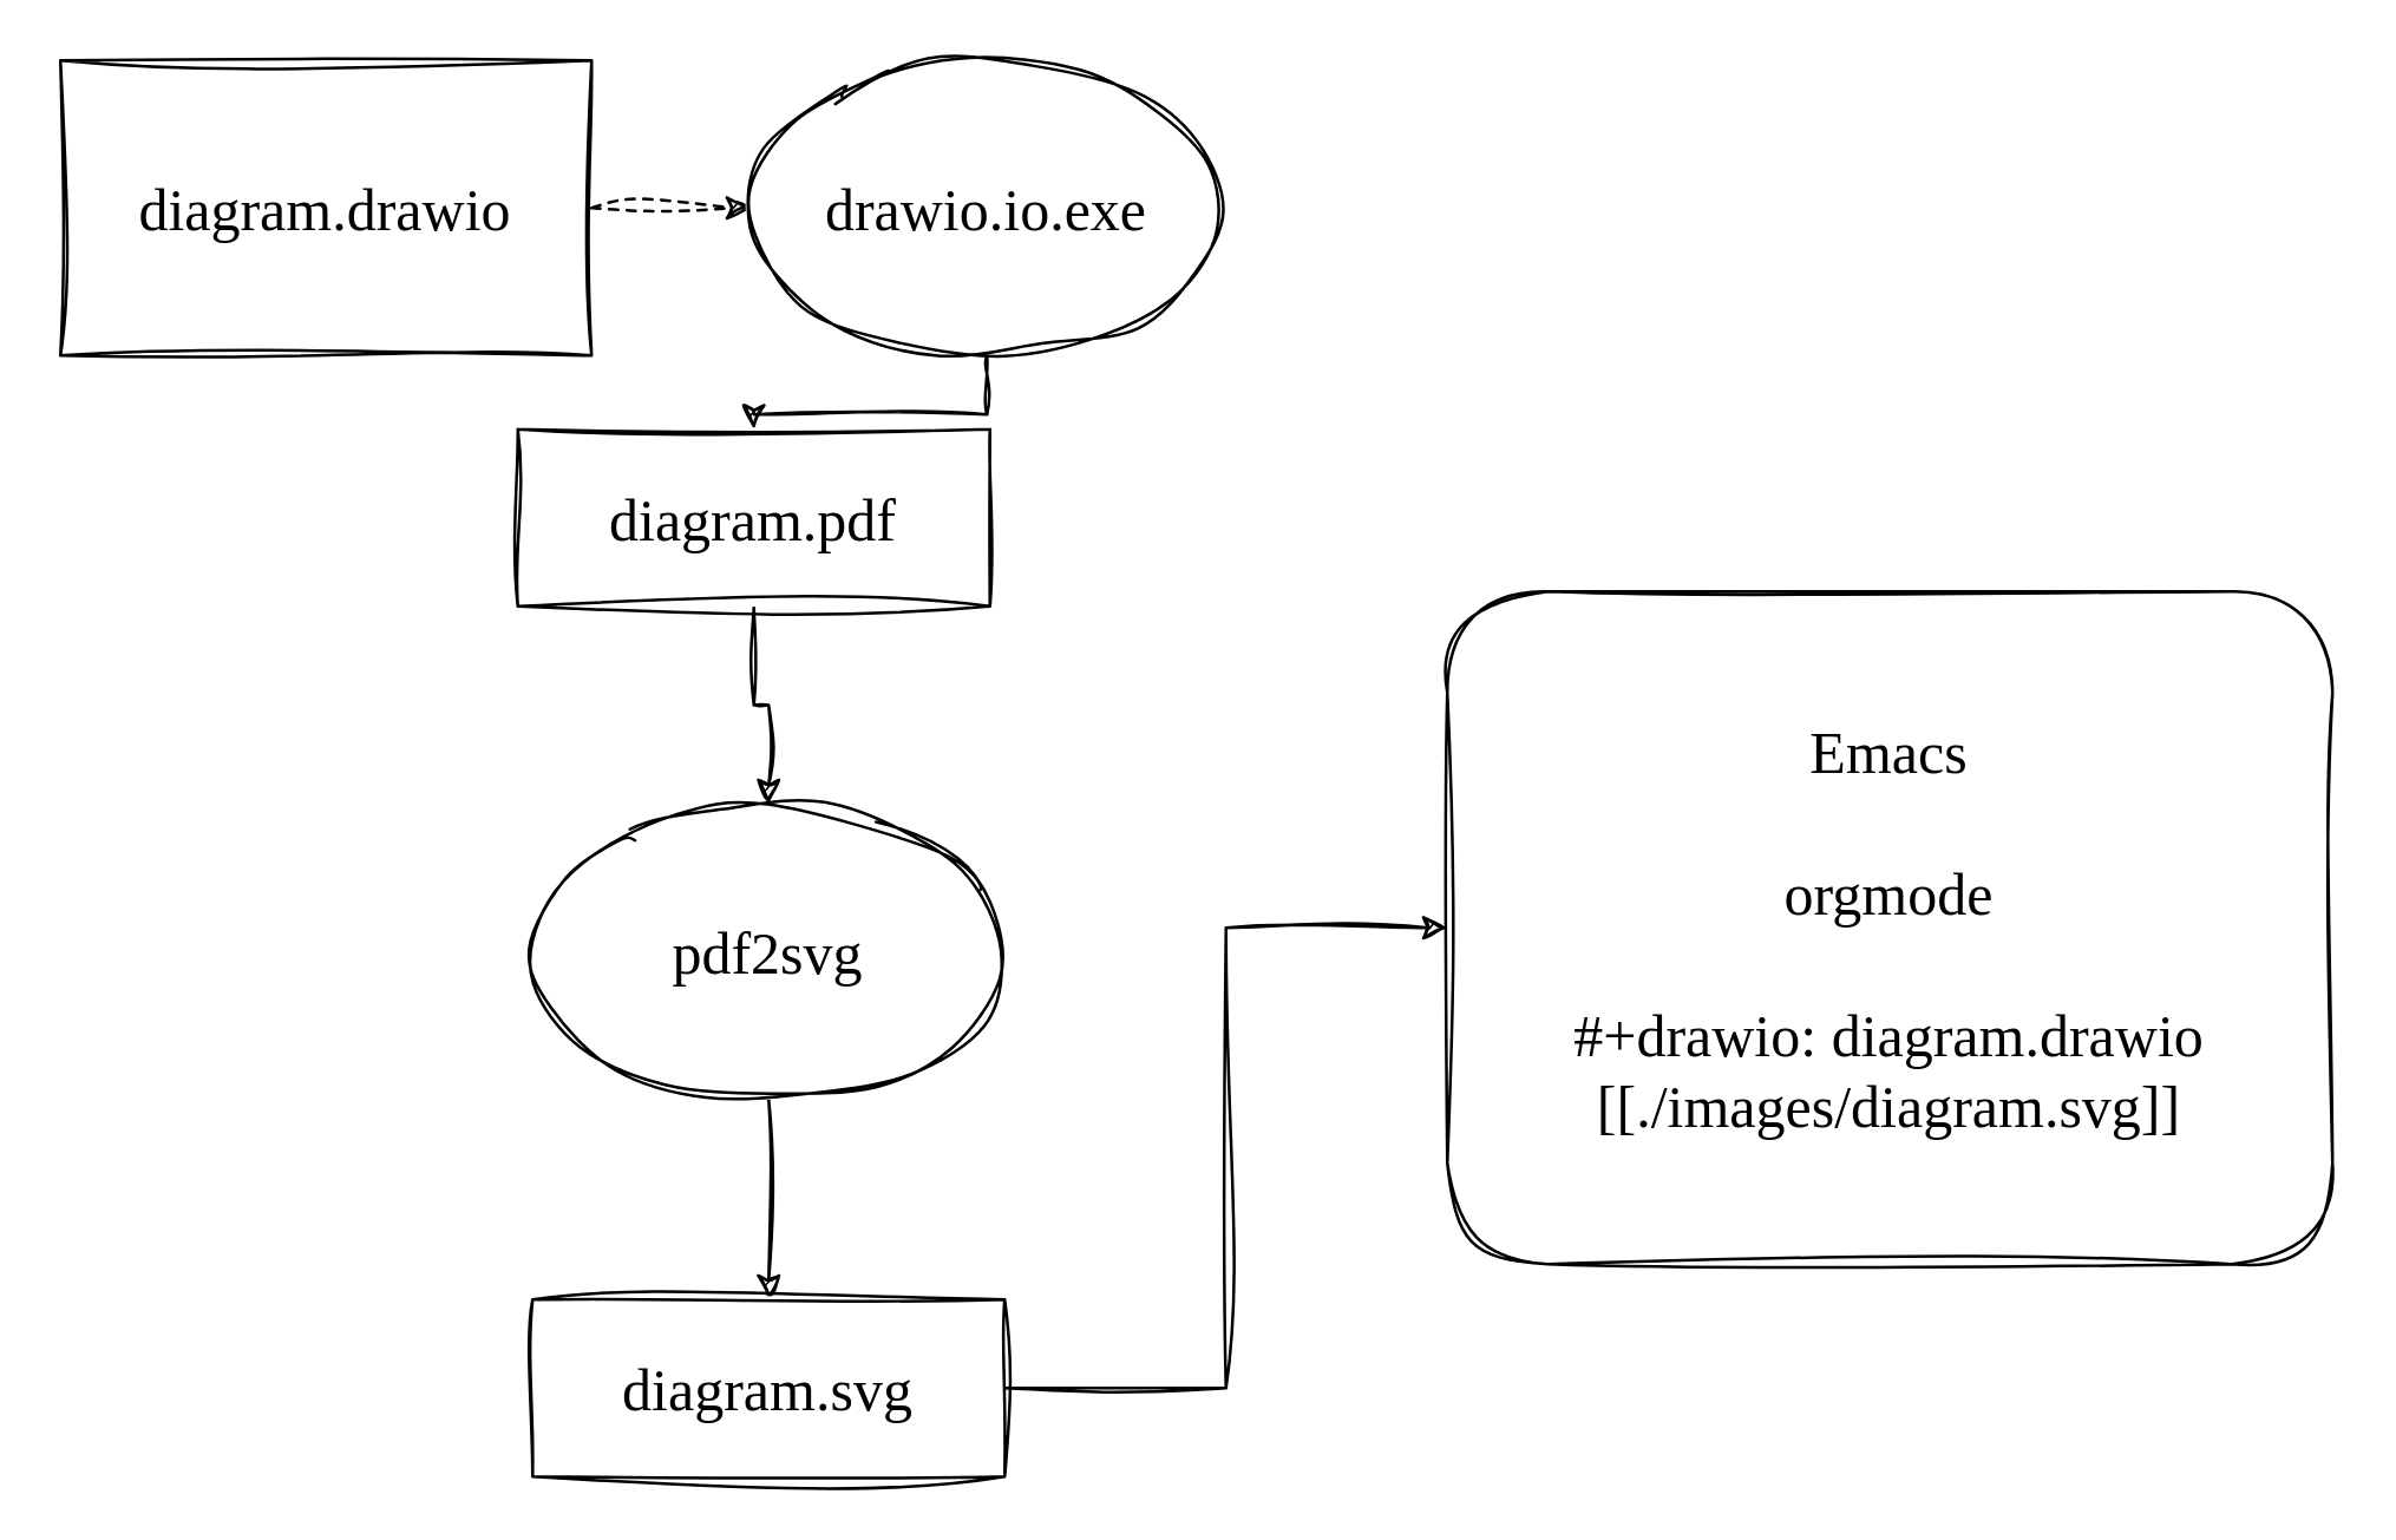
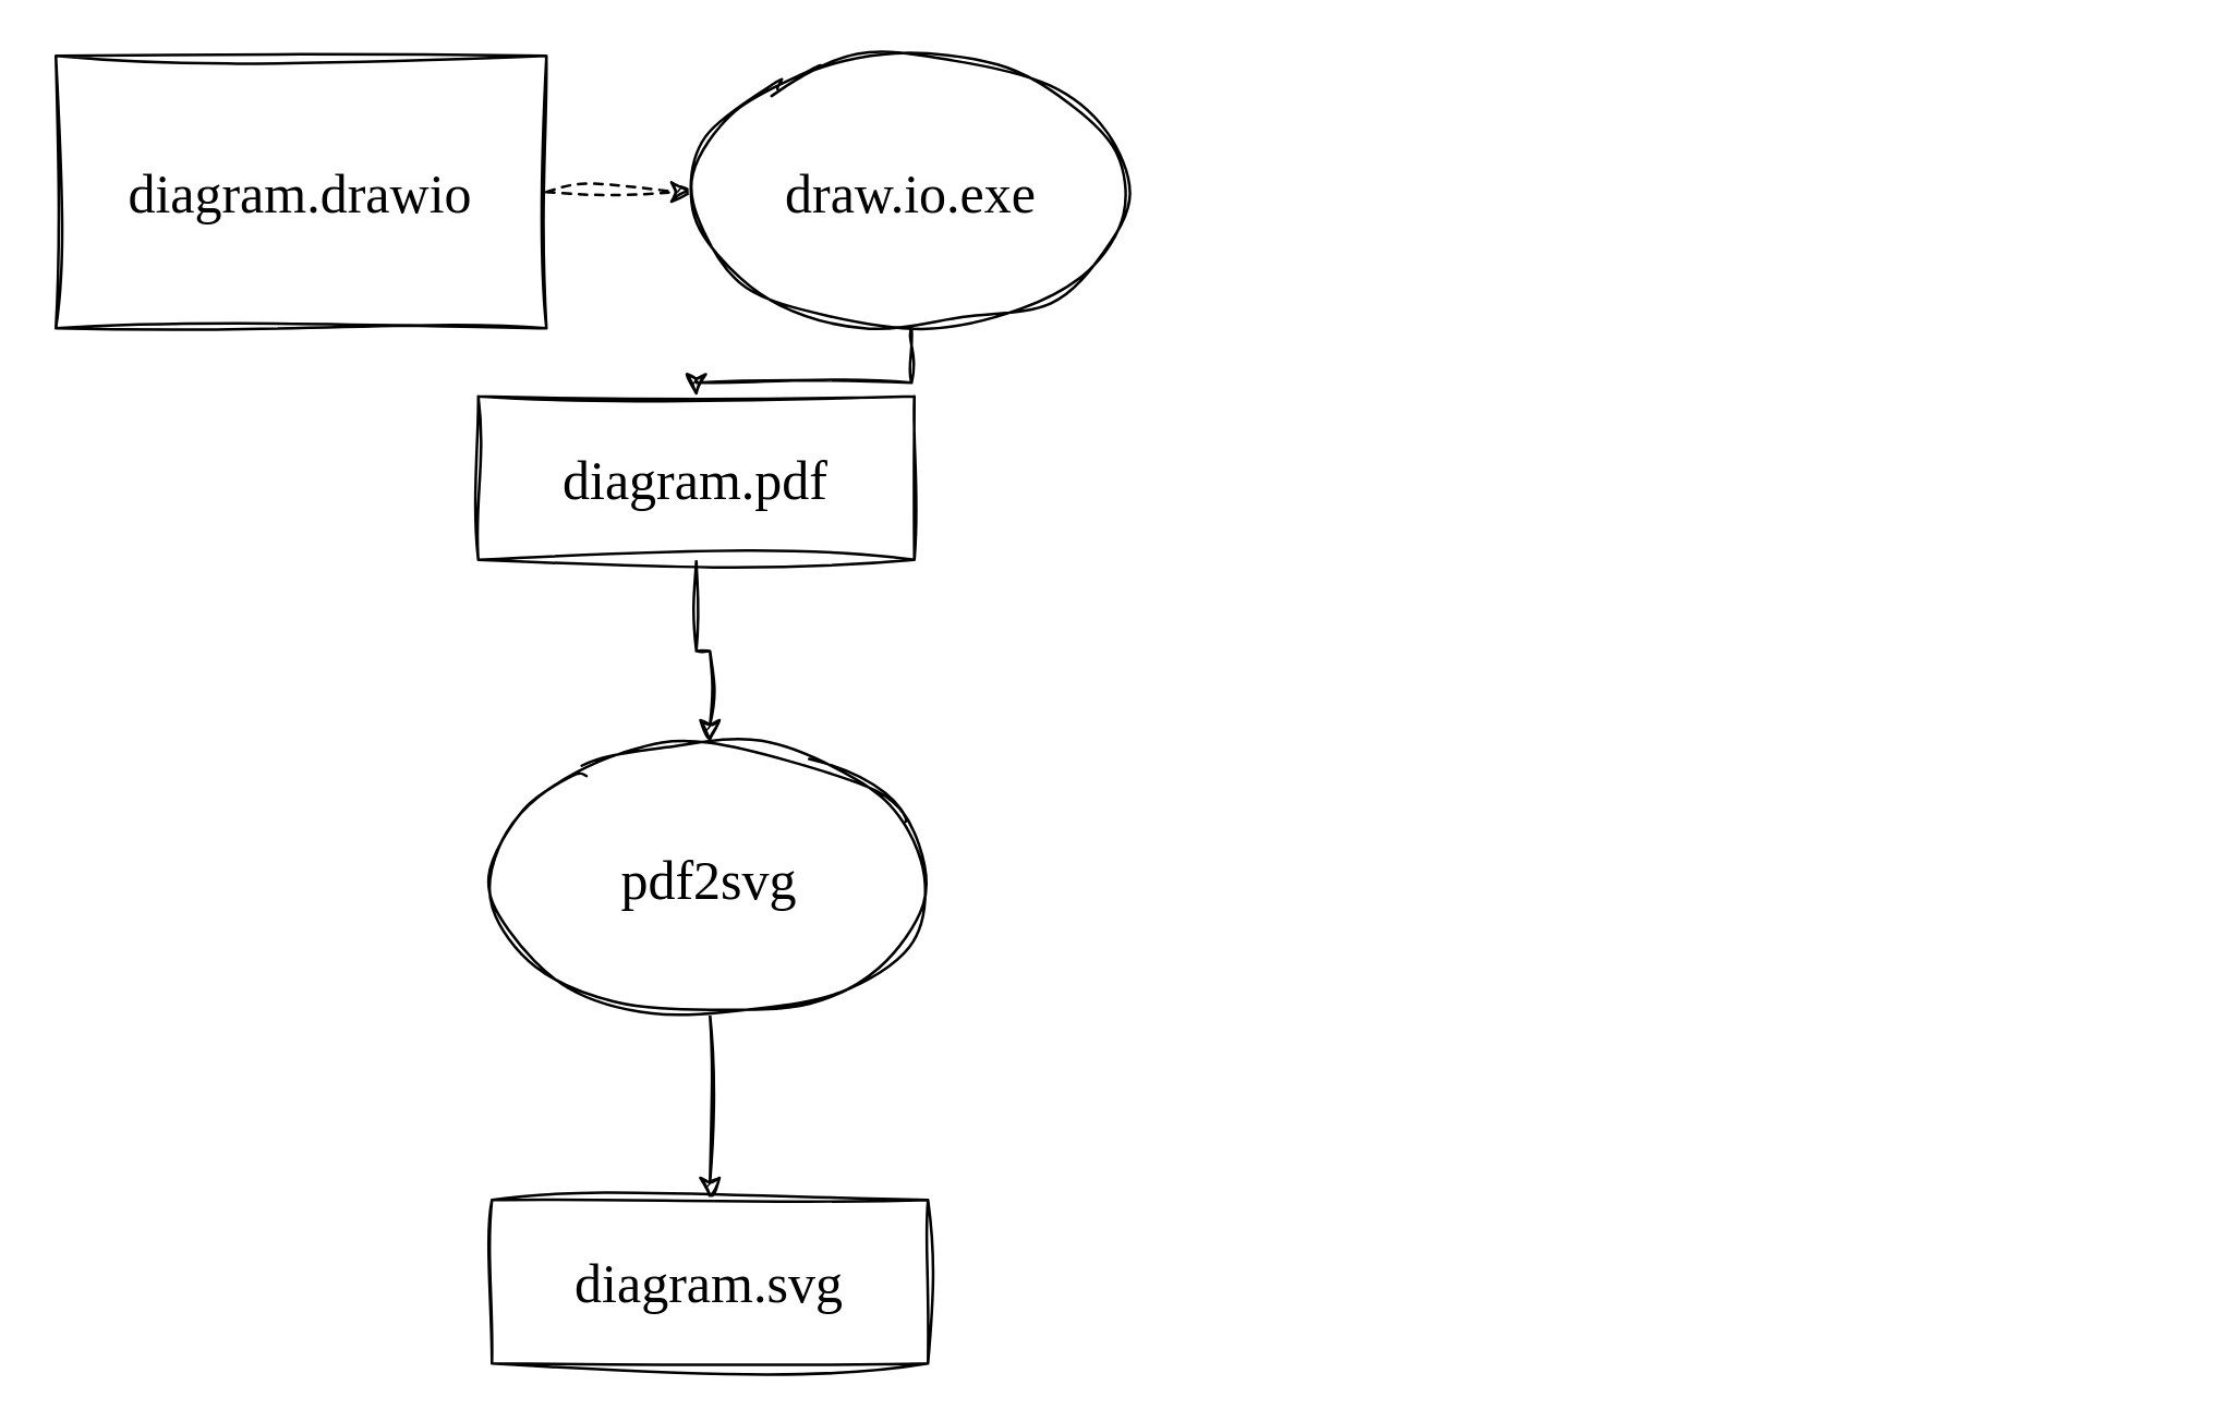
- <mxCell id="5" value="drawio.io.exe" style="ellipse;whiteSpace=wrap;html=1;sketch=1;hachureGap=4;jiggle=2;curveFitting=1;fontFamily=Architects Daughter;fontSource=https%3A%2F%2Ffonts.googleapis.com%2Fcss%3Ffamily%3DArchitects%2BDaughter;fontSize=20;" parent="1" vertex="1"><mxGeometry x="254" y="20" width="160" height="100" as="geometry" /></mxCell>
+ <mxCell id="5" value="draw.io.exe" style="ellipse;whiteSpace=wrap;html=1;sketch=1;hachureGap=4;jiggle=2;curveFitting=1;fontFamily=Architects Daughter;fontSource=https%3A%2F%2Ffonts.googleapis.com%2Fcss%3Ffamily%3DArchitects%2BDaughter;fontSize=20;" parent="1" vertex="1"><mxGeometry x="254" y="20" width="160" height="100" as="geometry" /></mxCell>
- <mxCell id="10" value="Emacs&lt;br&gt;&lt;br&gt;orgmode&lt;br&gt;&lt;br&gt;#+drawio: diagram.drawio&lt;br&gt;[[./images/diagram.svg]]" style="rounded=1;whiteSpace=wrap;html=1;sketch=1;hachureGap=4;jiggle=2;curveFitting=1;fontFamily=Architects Daughter;fontSource=https%3A%2F%2Ffonts.googleapis.com%2Fcss%3Ffamily%3DArchitects%2BDaughter;fontSize=20;" parent="1" vertex="1"><mxGeometry x="490" y="200" width="300" height="228" as="geometry" /></mxCell>
- <mxCell id="8" style="edgeStyle=orthogonalEdgeStyle;rounded=0;sketch=1;hachureGap=4;jiggle=2;curveFitting=1;orthogonalLoop=1;jettySize=auto;html=1;entryX=0;entryY=0.5;entryDx=0;entryDy=0;fontFamily=Architects Daughter;fontSource=https%3A%2F%2Ffonts.googleapis.com%2Fcss%3Ffamily%3DArchitects%2BDaughter;fontSize=16;" parent="1" source="9" target="10" edge="1"><mxGeometry relative="1" as="geometry" /></mxCell>
